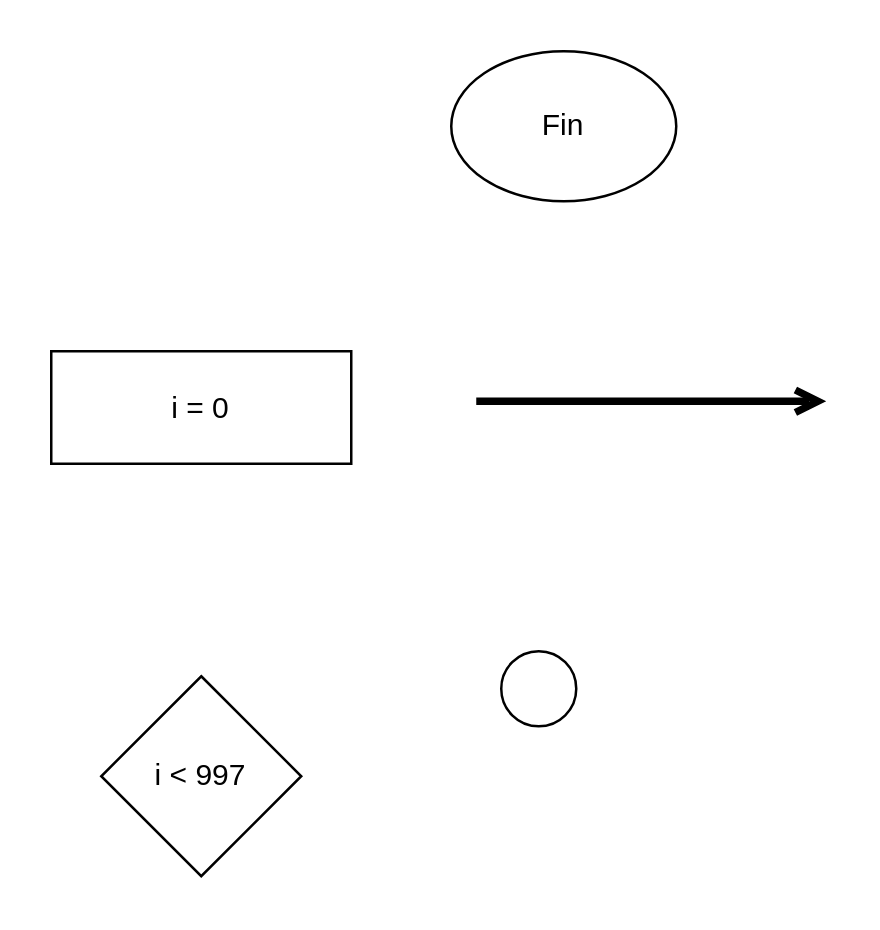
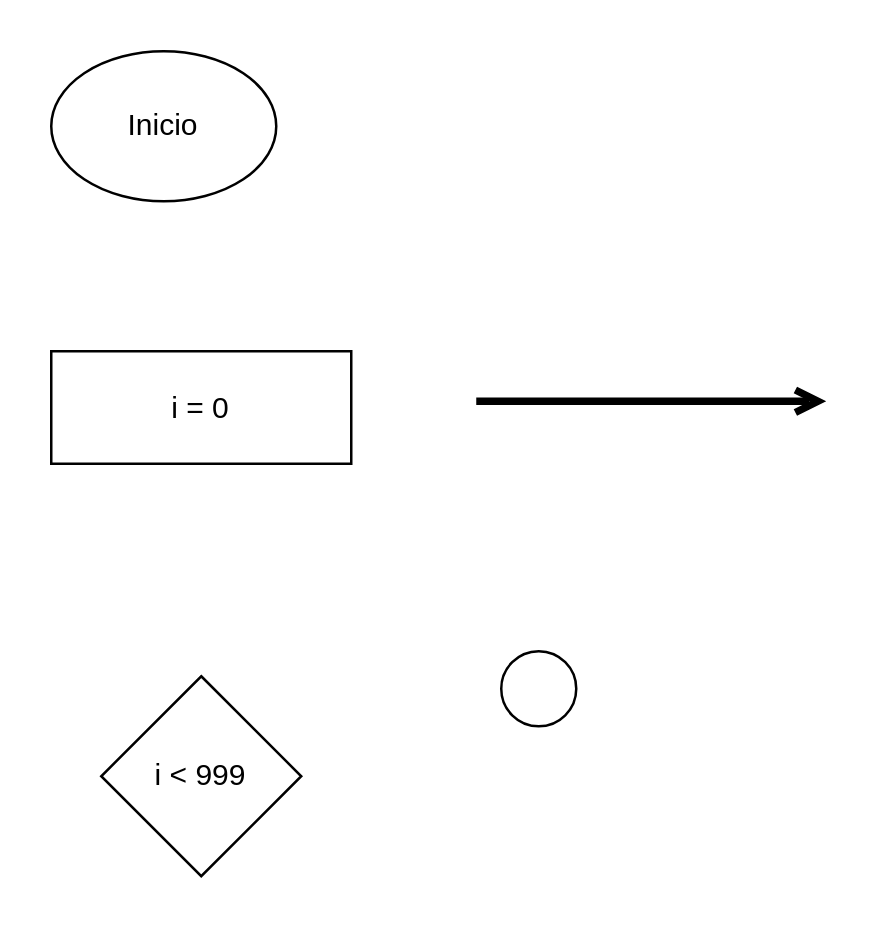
+ <mxCell id="2" value="Inicio" style="ellipse;whiteSpace=wrap;html=1;" vertex="1" parent="1"><mxGeometry x="20" y="20" width="90" height="60" as="geometry" /></mxCell>
- <mxCell id="3" value="Fin" style="ellipse;whiteSpace=wrap;html=1;" vertex="1" parent="1"><mxGeometry x="180" y="20" width="90" height="60" as="geometry" /></mxCell>
- <mxCell id="5" value="i &amp;lt; 997" style="rhombus;whiteSpace=wrap;html=1;" vertex="1" parent="1"><mxGeometry x="40" y="270" width="80" height="80" as="geometry" /></mxCell>
+ <mxCell id="5" value="i &amp;lt; 999" style="rhombus;whiteSpace=wrap;html=1;" vertex="1" parent="1"><mxGeometry x="40" y="270" width="80" height="80" as="geometry" /></mxCell>
